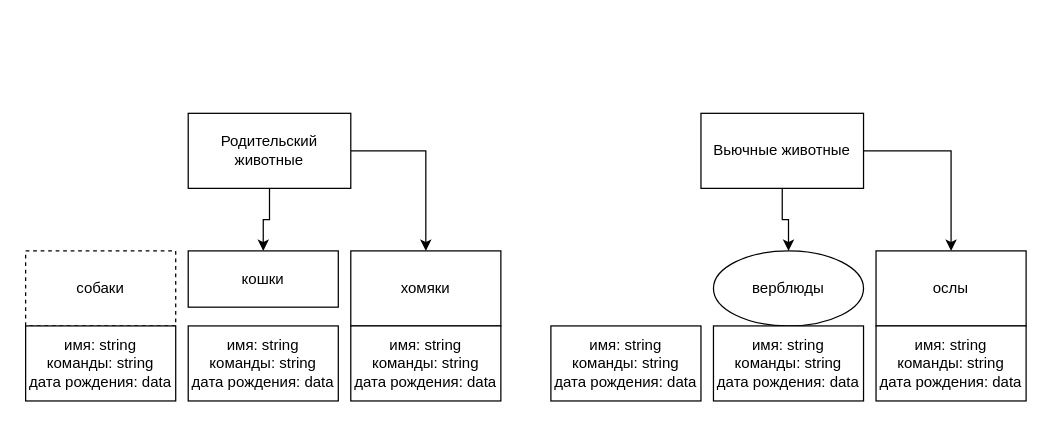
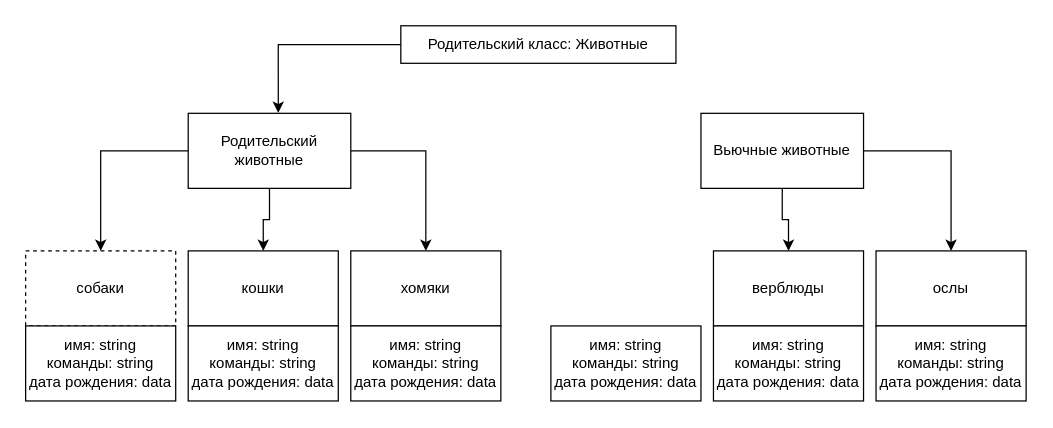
+ <mxCell id="21" style="edgeStyle=orthogonalEdgeStyle;rounded=0;orthogonalLoop=1;jettySize=auto;html=1;entryX=0.554;entryY=-0.007;entryDx=0;entryDy=0;entryPerimeter=0;" edge="1" parent="1" source="2" target="6"><mxGeometry relative="1" as="geometry" /></mxCell>
+ <mxCell id="2" value="Родительский класс: Животные" style="rounded=0;whiteSpace=wrap;html=1;" vertex="1" parent="1"><mxGeometry x="320" y="20" width="220" height="30" as="geometry" /></mxCell>
+ <mxCell id="3" style="edgeStyle=orthogonalEdgeStyle;rounded=0;orthogonalLoop=1;jettySize=auto;html=1;entryX=0.5;entryY=0;entryDx=0;entryDy=0;" edge="1" parent="1" source="6" target="11"><mxGeometry relative="1" as="geometry" /></mxCell>
- <mxCell id="10" value="кошки" style="rounded=0;whiteSpace=wrap;html=1;" vertex="1" parent="1"><mxGeometry x="150" y="200" width="120" height="45" as="geometry" /></mxCell>
+ <mxCell id="10" value="кошки" style="rounded=0;whiteSpace=wrap;html=1;" vertex="1" parent="1"><mxGeometry x="150" y="200" width="120" height="60" as="geometry" /></mxCell>
- <mxCell id="13" value="верблюды" style="ellipse;whiteSpace=wrap;html=1;" vertex="1" parent="1"><mxGeometry x="570" y="200" width="120" height="60" as="geometry" /></mxCell>
+ <mxCell id="13" value="верблюды" style="rounded=0;whiteSpace=wrap;html=1;" vertex="1" parent="1"><mxGeometry x="570" y="200" width="120" height="60" as="geometry" /></mxCell>
